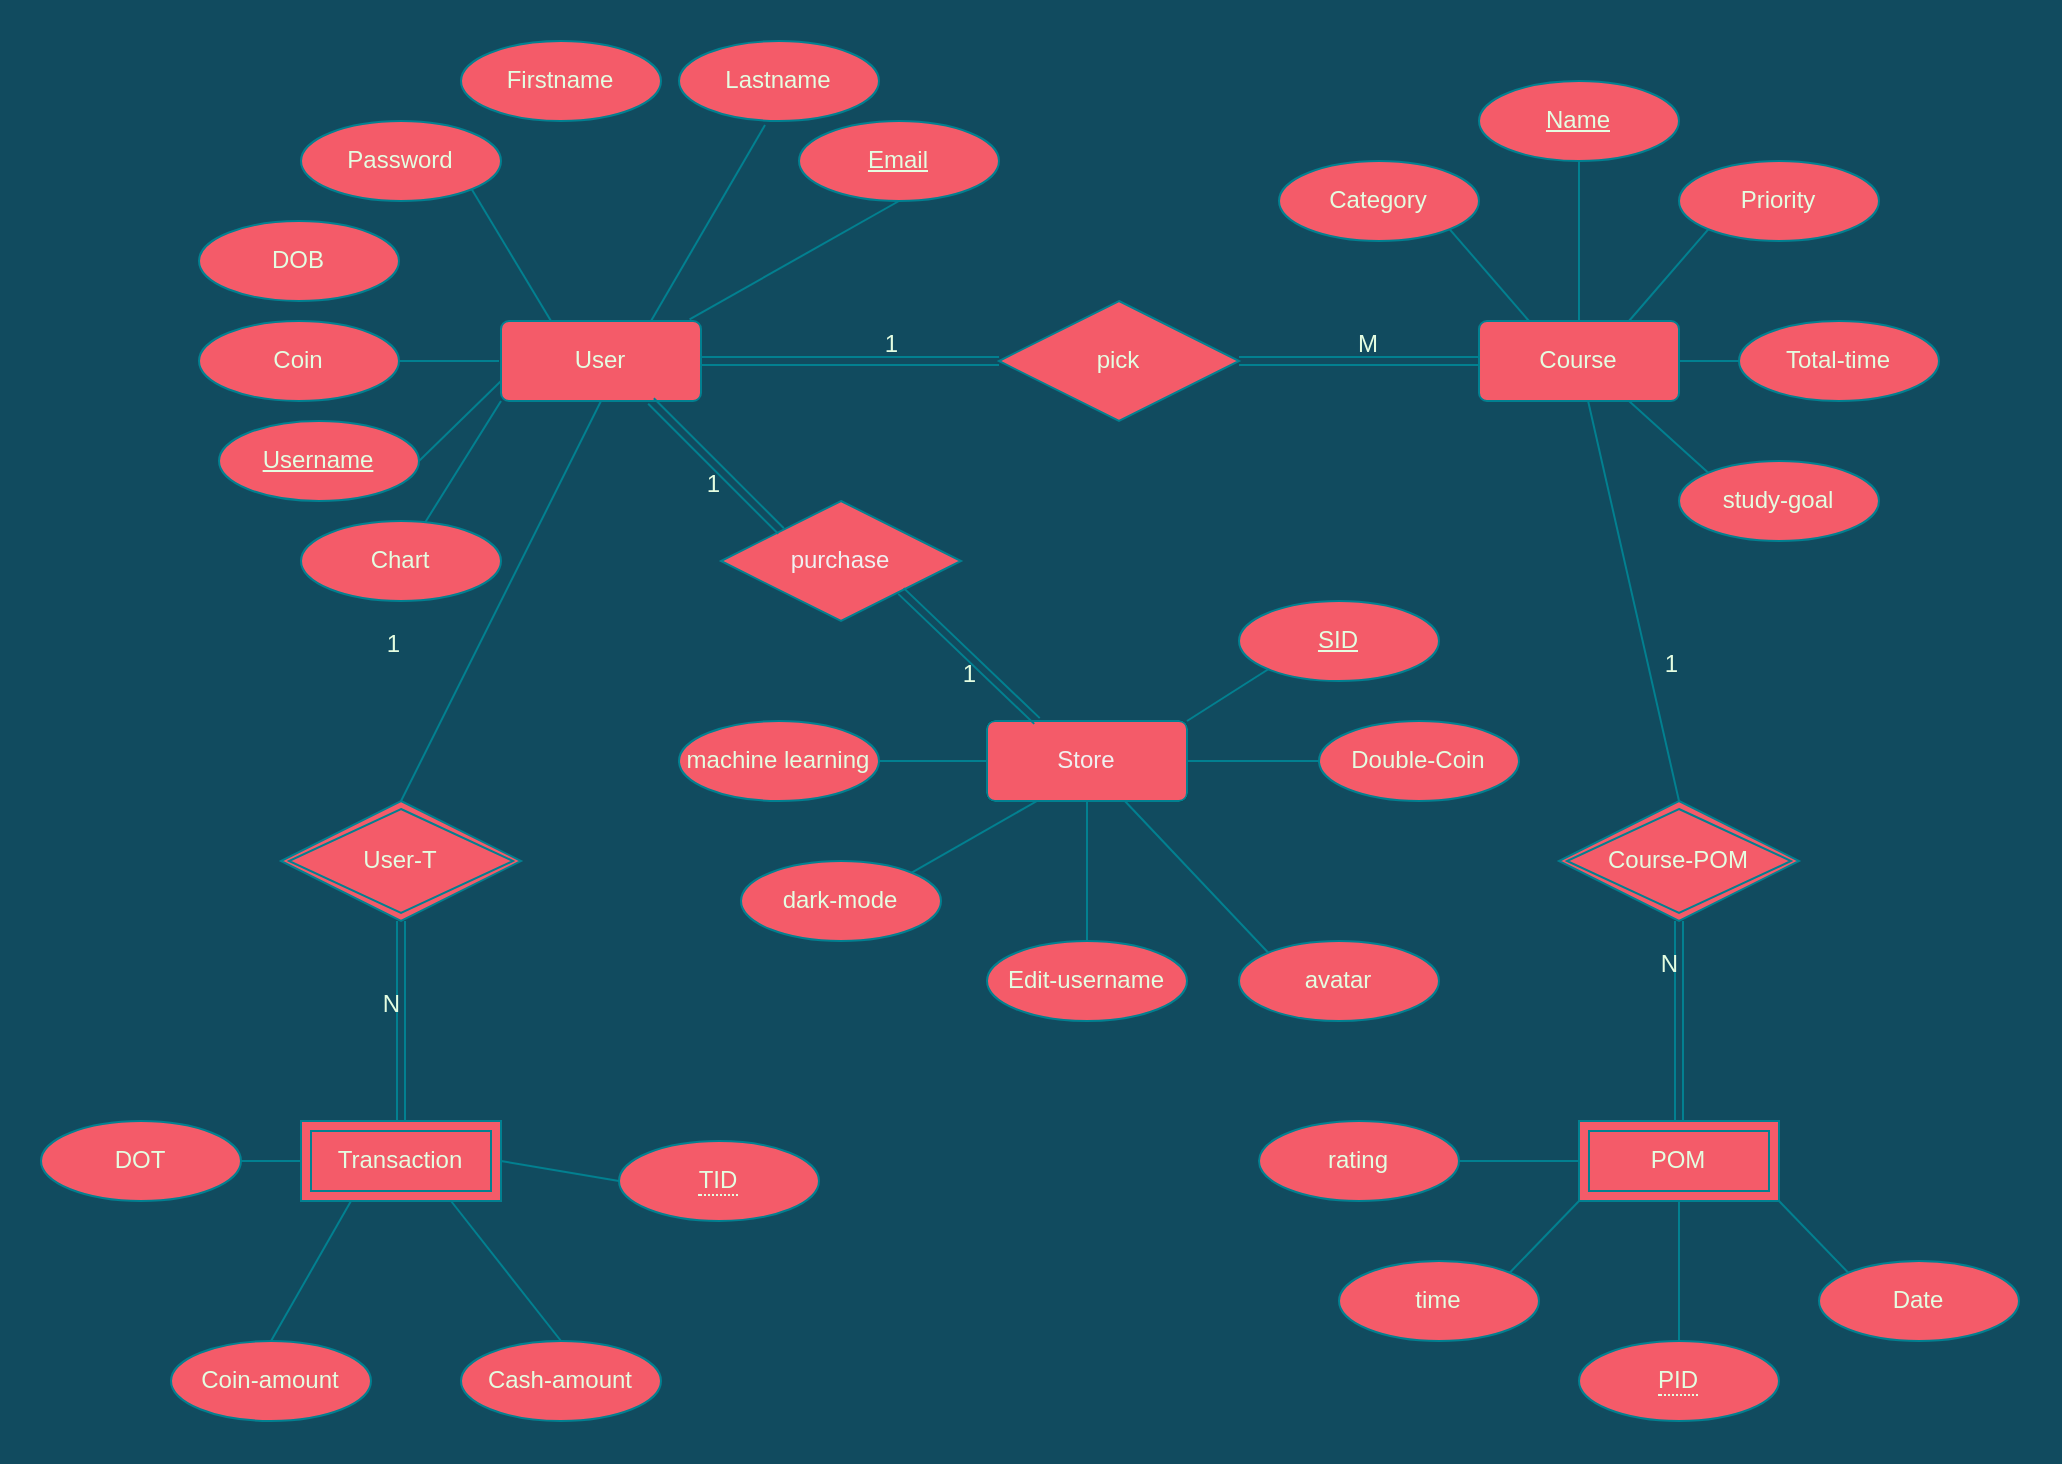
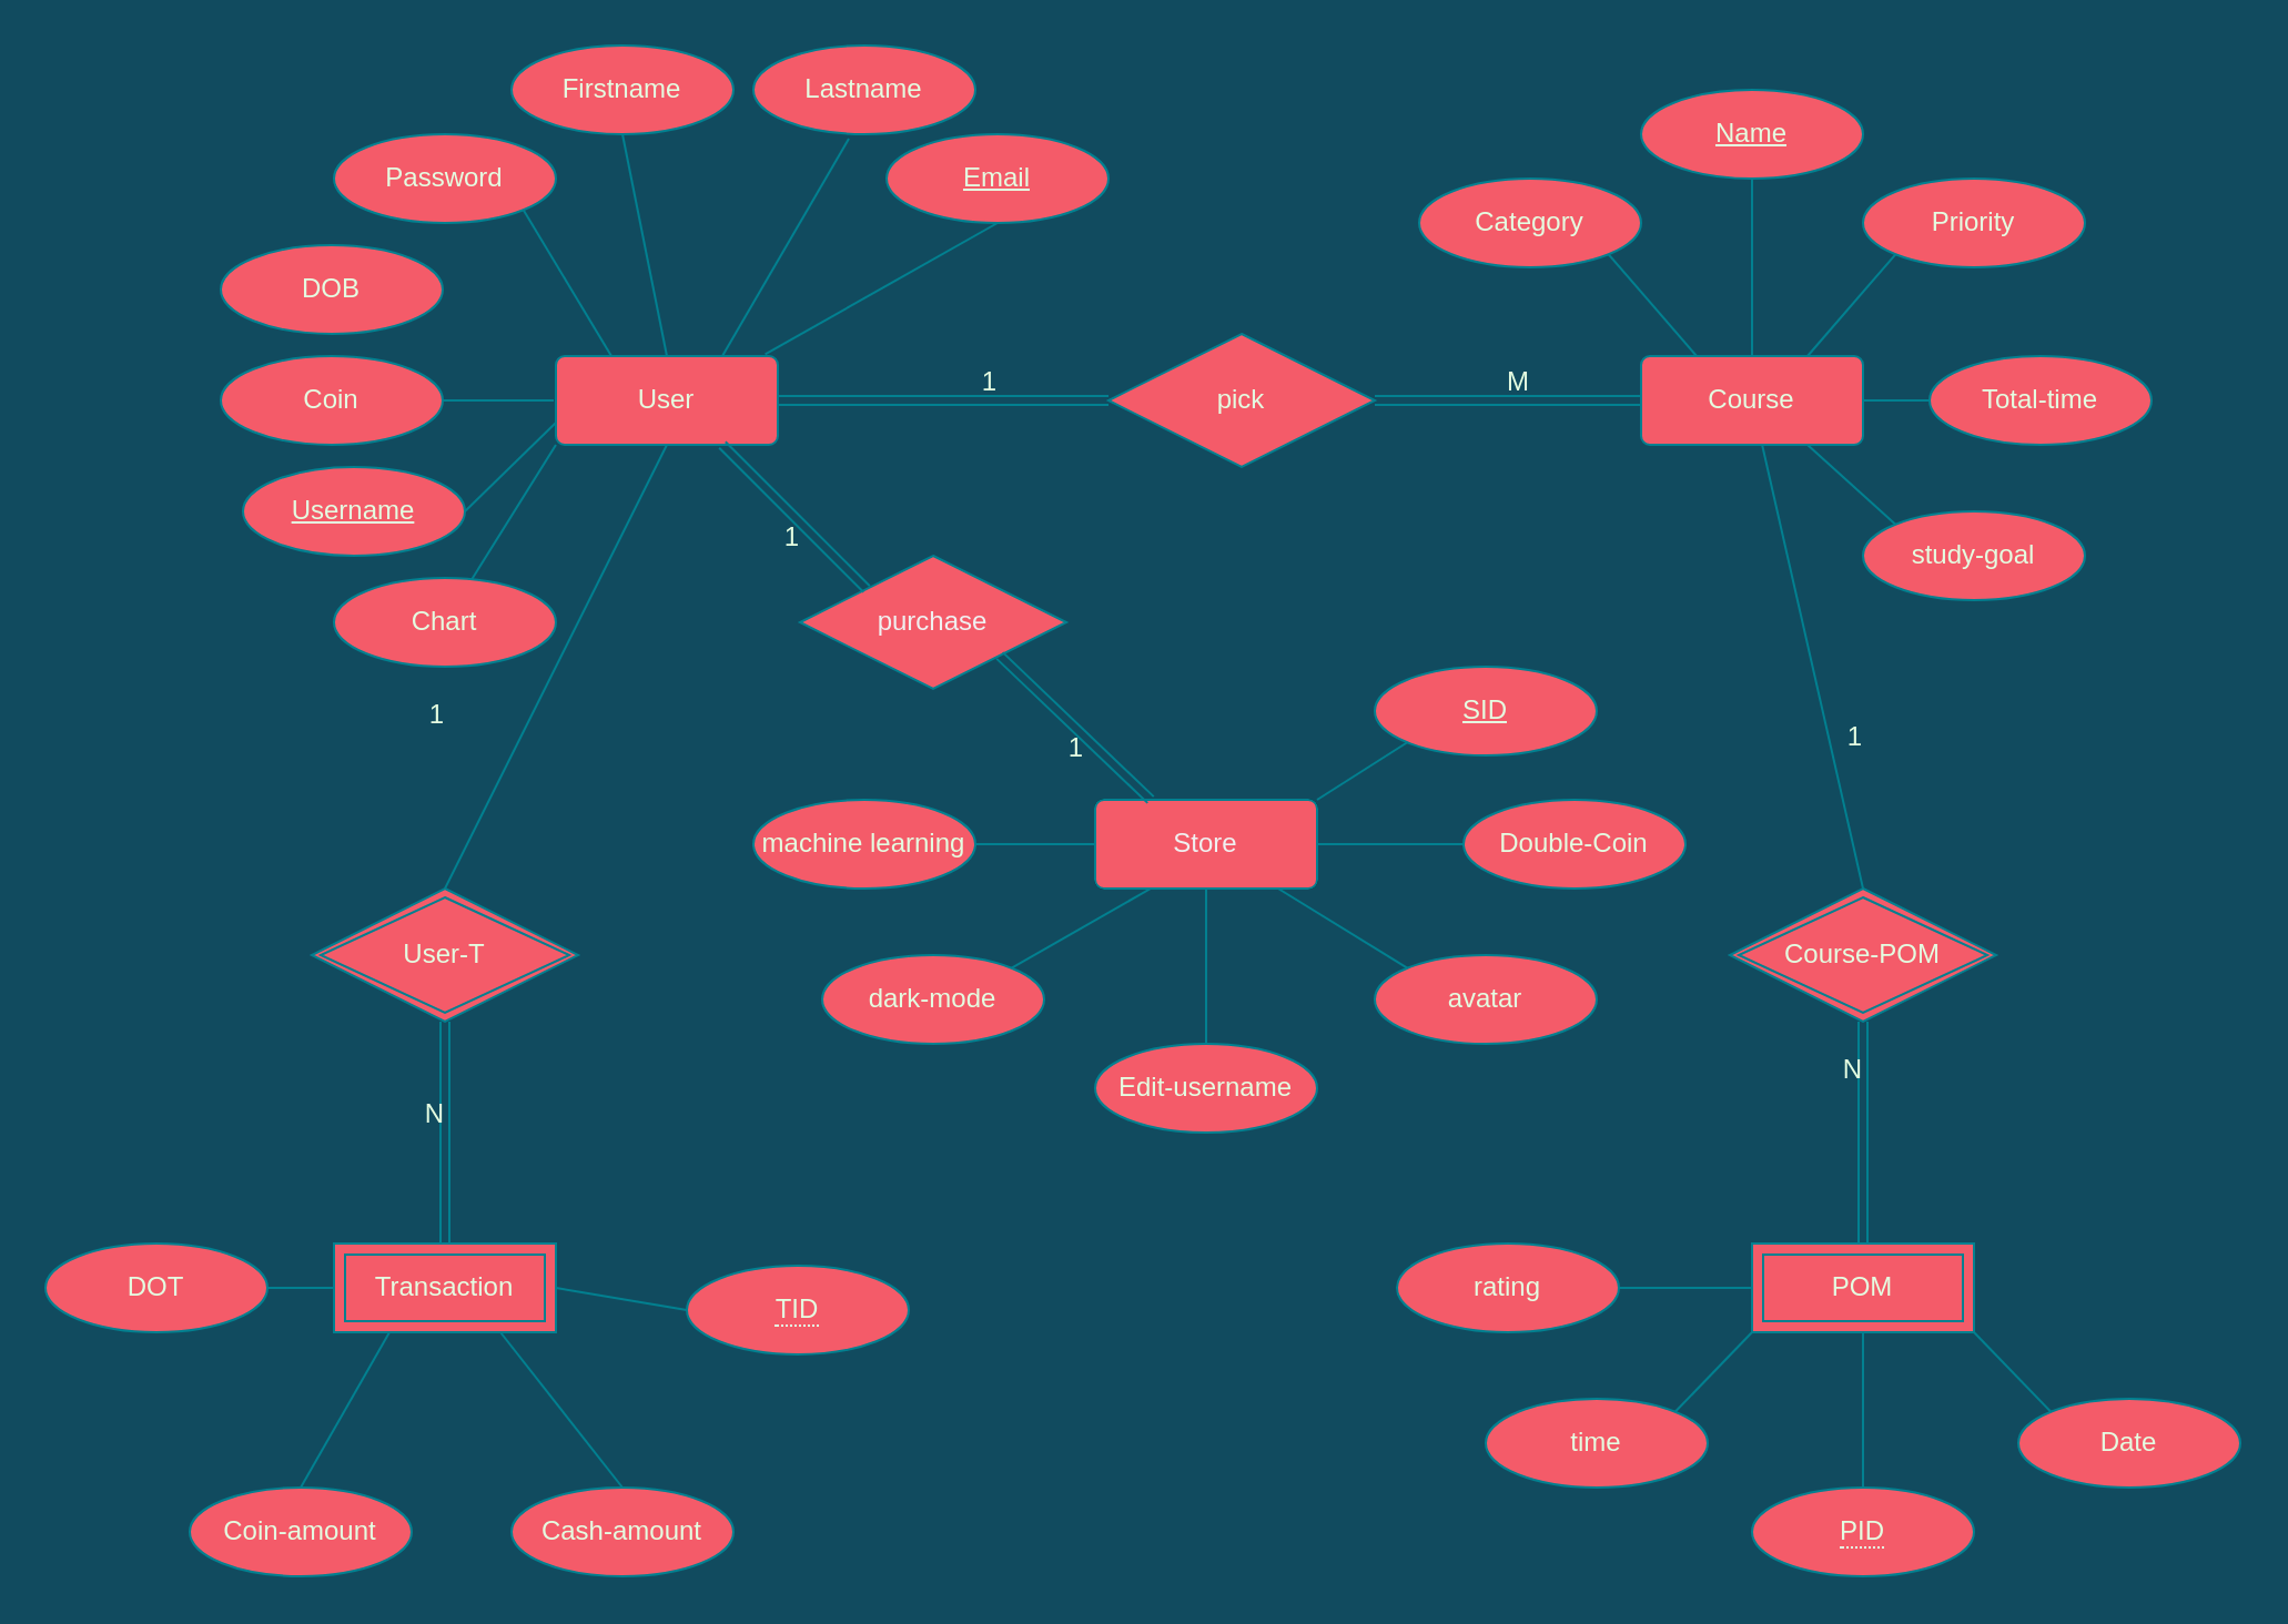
+ <mxCell id="31" value="" style="endArrow=none;html=1;rounded=0;exitX=0.5;exitY=0;exitDx=0;exitDy=0;entryX=0.5;entryY=1;entryDx=0;entryDy=0;strokeColor=#028090;fontColor=#E4FDE1;labelBackgroundColor=#114B5F;" parent="1" source="2" target="23" edge="1"><mxGeometry relative="1" as="geometry"><mxPoint x="279" y="300" as="sourcePoint" /><mxPoint x="374" y="270" as="targetPoint" /></mxGeometry></mxCell>
- <mxCell id="65" value="avatar" style="ellipse;whiteSpace=wrap;html=1;align=center;fillColor=#F45B69;strokeColor=#028090;fontColor=#E4FDE1;" vertex="1" parent="1"><mxGeometry x="619" y="470" width="100" height="40" as="geometry" /></mxCell>
+ <mxCell id="65" value="avatar" style="ellipse;whiteSpace=wrap;html=1;align=center;fillColor=#F45B69;strokeColor=#028090;fontColor=#E4FDE1;" vertex="1" parent="1"><mxGeometry x="619" y="430" width="100" height="40" as="geometry" /></mxCell>
